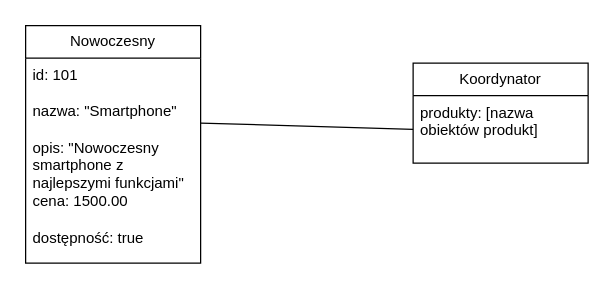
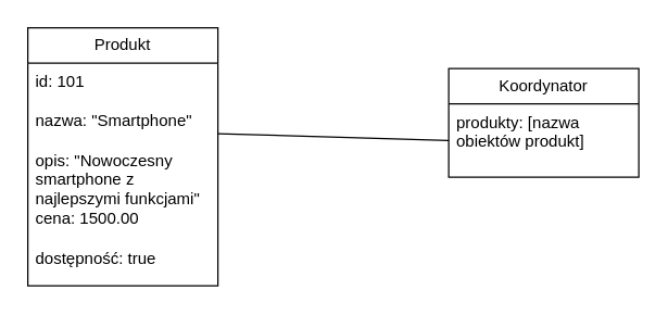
- <mxCell id="2" value="Nowoczesny" style="swimlane;fontStyle=0;childLayout=stackLayout;horizontal=1;startSize=26;fillColor=none;horizontalStack=0;resizeParent=1;resizeParentMax=0;resizeLast=0;collapsible=1;marginBottom=0;whiteSpace=wrap;html=1;" vertex="1" parent="1"><mxGeometry x="20" y="20" width="140" height="190" as="geometry" /></mxCell>
+ <mxCell id="2" value="Produkt" style="swimlane;fontStyle=0;childLayout=stackLayout;horizontal=1;startSize=26;fillColor=none;horizontalStack=0;resizeParent=1;resizeParentMax=0;resizeLast=0;collapsible=1;marginBottom=0;whiteSpace=wrap;html=1;" vertex="1" parent="1"><mxGeometry x="20" y="20" width="140" height="190" as="geometry" /></mxCell>
